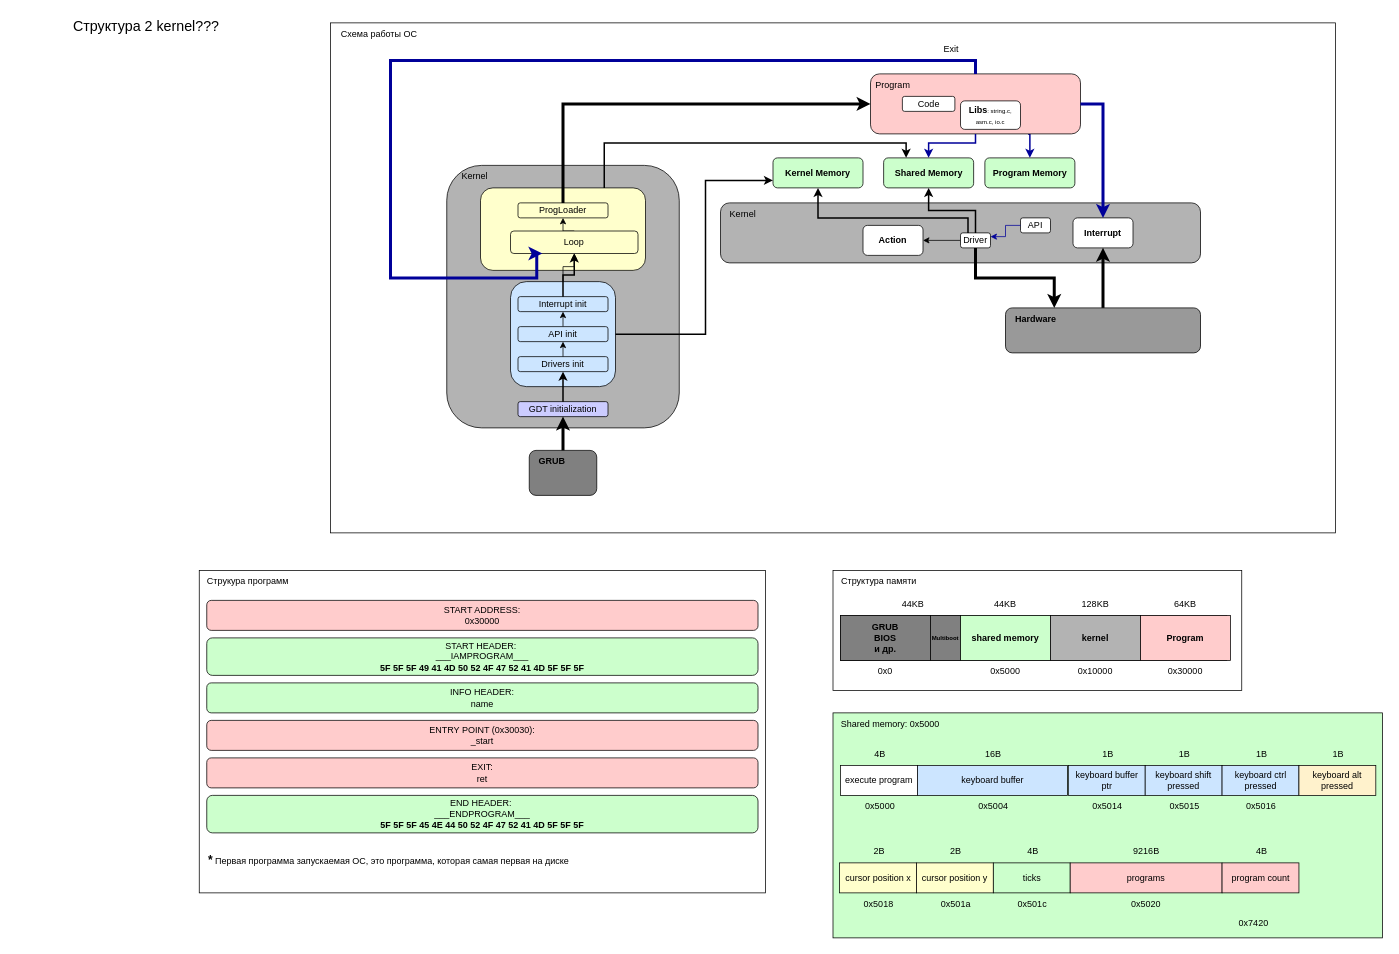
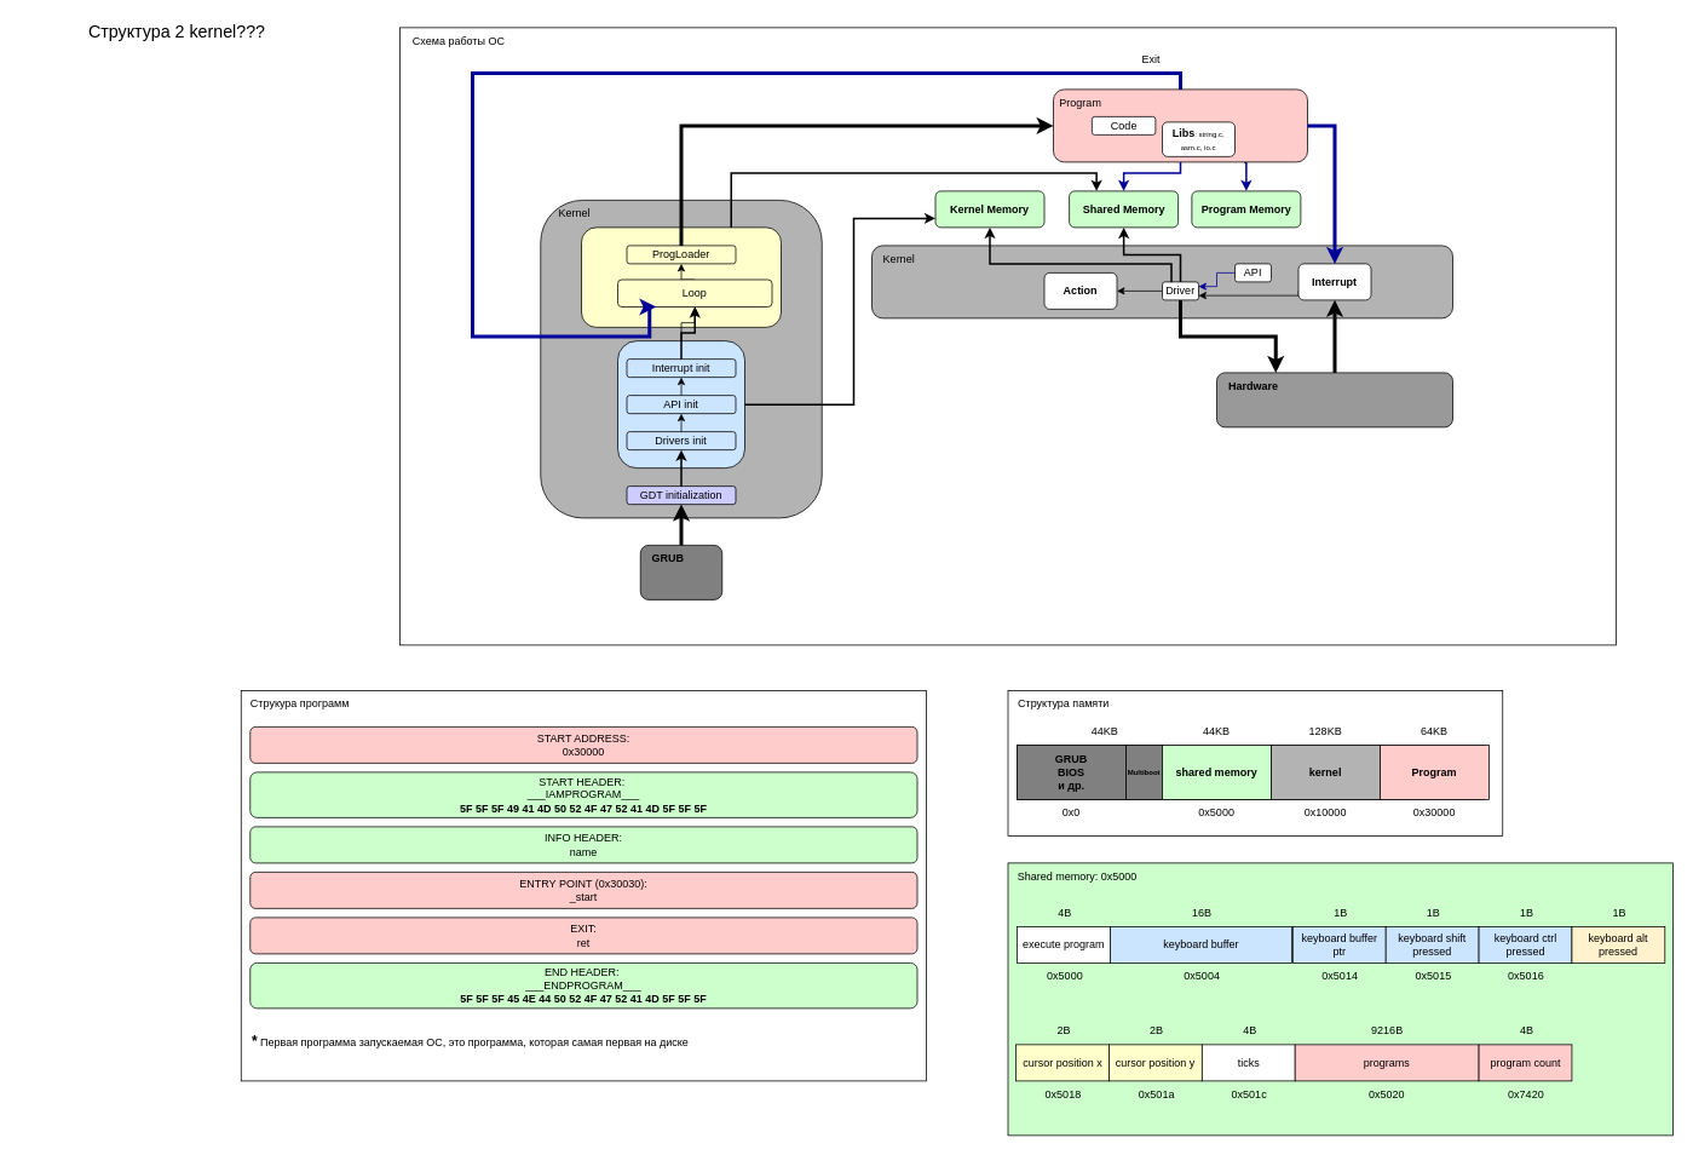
+ <mxCell id="32" style="edgeStyle=orthogonalEdgeStyle;rounded=0;orthogonalLoop=1;jettySize=auto;html=1;exitX=0;exitY=0.75;exitDx=0;exitDy=0;entryX=1;entryY=0.75;entryDx=0;entryDy=0;" parent="1" source="33" target="38" edge="1"><mxGeometry relative="1" as="geometry"><Array as="points"><mxPoint x="1430" y="325" /></Array></mxGeometry></mxCell>
- <mxCell id="108" value="ticks" style="rounded=0;whiteSpace=wrap;html=1;fillColor=#ccffcc;" vertex="1" parent="1"><mxGeometry x="1323.75" y="1150" width="102.5" height="40" as="geometry" /></mxCell>
+ <mxCell id="108" value="ticks" style="rounded=0;whiteSpace=wrap;html=1;fillColor=#FFFFFF;" vertex="1" parent="1"><mxGeometry x="1323.75" y="1150" width="102.5" height="40" as="geometry" /></mxCell>
- <mxCell id="115" value="0x7420" style="text;html=1;align=center;verticalAlign=middle;whiteSpace=wrap;rounded=0;" vertex="1" parent="1"><mxGeometry x="1621.25" y="1215" width="100" height="30" as="geometry" /></mxCell>
+ <mxCell id="115" value="0x7420" style="text;html=1;align=center;verticalAlign=middle;whiteSpace=wrap;rounded=0;" vertex="1" parent="1"><mxGeometry x="1631.25" y="1190" width="100" height="30" as="geometry" /></mxCell>
